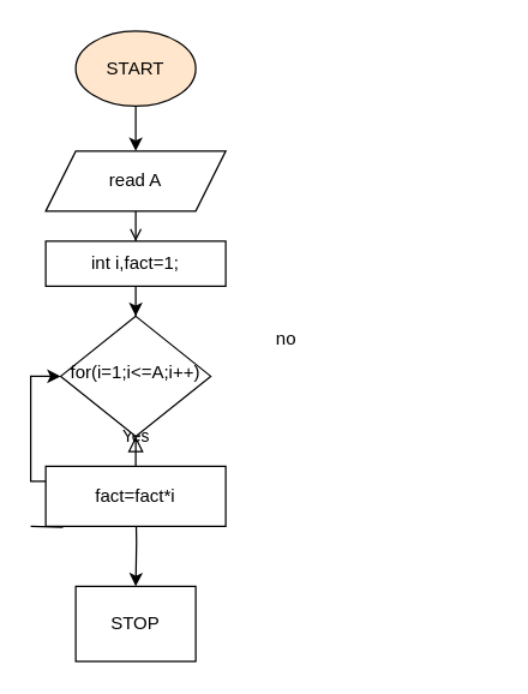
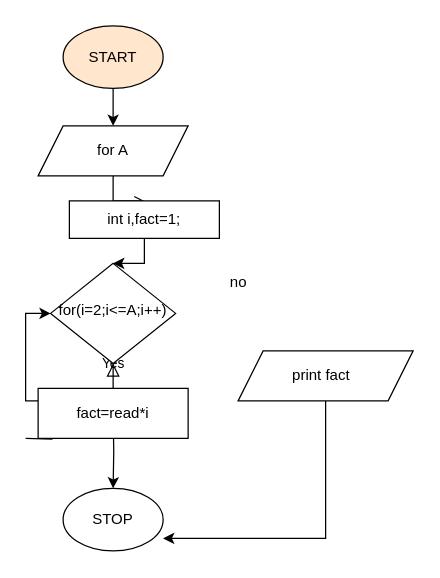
- <mxCell id="9" value="&lt;span&gt;read A&lt;/span&gt;" style="shape=parallelogram;perimeter=parallelogramPerimeter;whiteSpace=wrap;html=1;fixedSize=1;" vertex="1" parent="1"><mxGeometry x="30" y="100" width="120" height="40" as="geometry" /></mxCell>
+ <mxCell id="9" value="&lt;span&gt;for A&lt;/span&gt;" style="shape=parallelogram;perimeter=parallelogramPerimeter;whiteSpace=wrap;html=1;fixedSize=1;" vertex="1" parent="1"><mxGeometry x="30" y="100" width="120" height="40" as="geometry" /></mxCell>
- <mxCell id="13" value="&lt;span&gt;int i,fact=1;&lt;/span&gt;" style="rounded=0;whiteSpace=wrap;html=1;" vertex="1" parent="1"><mxGeometry x="30" y="160" width="120" height="30" as="geometry" /></mxCell>
+ <mxCell id="13" value="&lt;span&gt;int i,fact=1;&lt;/span&gt;" style="rounded=0;whiteSpace=wrap;html=1;" vertex="1" parent="1"><mxGeometry x="55" y="160" width="120" height="30" as="geometry" /></mxCell>
- <mxCell id="3" value="for(i=1;i&amp;lt;=A;i++)" style="rhombus;whiteSpace=wrap;html=1;shadow=0;fontFamily=Helvetica;fontSize=12;align=center;strokeWidth=1;spacing=6;spacingTop=-4;" vertex="1" parent="1"><mxGeometry x="40" y="210" width="100" height="80" as="geometry" /></mxCell>
+ <mxCell id="3" value="for(i=2;i&amp;lt;=A;i++)" style="rhombus;whiteSpace=wrap;html=1;shadow=0;fontFamily=Helvetica;fontSize=12;align=center;strokeWidth=1;spacing=6;spacingTop=-4;" vertex="1" parent="1"><mxGeometry x="40" y="210" width="100" height="80" as="geometry" /></mxCell>
+ <mxCell id="11" value="&lt;span&gt;print fact&amp;nbsp;&amp;nbsp;&lt;/span&gt;" style="shape=parallelogram;perimeter=parallelogramPerimeter;whiteSpace=wrap;html=1;fixedSize=1;" vertex="1" parent="1"><mxGeometry x="190" y="280" width="140" height="40" as="geometry" /></mxCell>
- <mxCell id="15" value="fact=fact*i" style="rounded=0;whiteSpace=wrap;html=1;" vertex="1" parent="1"><mxGeometry x="30" y="310" width="120" height="40" as="geometry" /></mxCell>
+ <mxCell id="15" value="fact=read*i" style="rounded=0;whiteSpace=wrap;html=1;" vertex="1" parent="1"><mxGeometry x="30" y="310" width="120" height="40" as="geometry" /></mxCell>
- <mxCell id="7" value="STOP" style="whiteSpace=wrap;html=1;rounded=0;" vertex="1" parent="1"><mxGeometry x="50" y="390" width="80" height="50" as="geometry" /></mxCell>
+ <mxCell id="7" value="STOP" style="ellipse;whiteSpace=wrap;html=1;" vertex="1" parent="1"><mxGeometry x="50" y="390" width="80" height="50" as="geometry" /></mxCell>
+ <mxCell id="10" style="edgeStyle=orthogonalEdgeStyle;rounded=0;orthogonalLoop=1;jettySize=auto;html=1;exitX=0.5;exitY=1;exitDx=0;exitDy=0;entryX=1;entryY=0.8;entryDx=0;entryDy=0;entryPerimeter=0;" edge="1" parent="1" source="11" target="7"><mxGeometry relative="1" as="geometry" /></mxCell>
